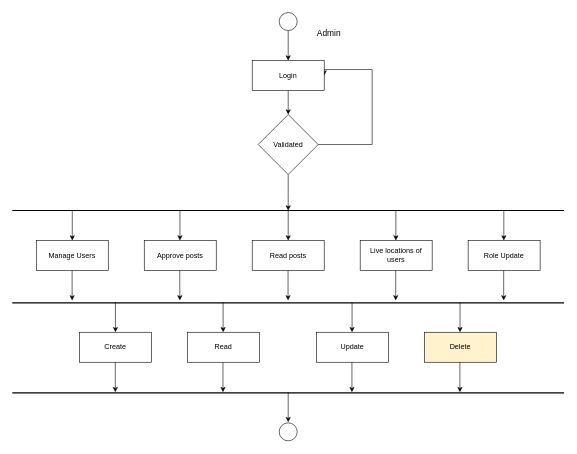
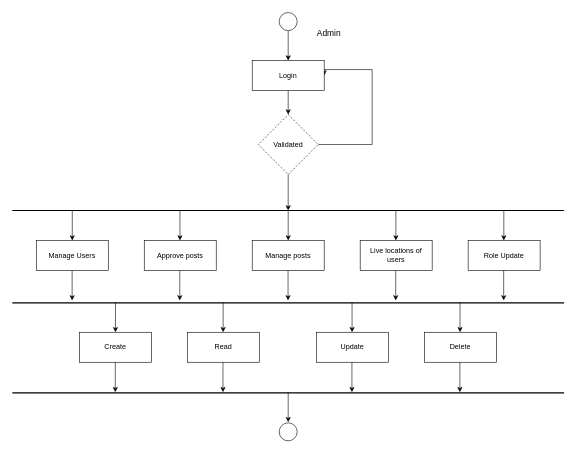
- <mxCell id="4" value="Validated" style="rhombus;whiteSpace=wrap;html=1;" parent="1" vertex="1"><mxGeometry x="430" y="190" width="100" height="100" as="geometry" /></mxCell>
+ <mxCell id="4" value="Validated" style="rhombus;whiteSpace=wrap;html=1;dashed=1;" parent="1" vertex="1"><mxGeometry x="430" y="190" width="100" height="100" as="geometry" /></mxCell>
- <mxCell id="8" value="Read posts" style="rounded=0;whiteSpace=wrap;html=1;" parent="1" vertex="1"><mxGeometry x="420" y="400" width="120" height="50" as="geometry" /></mxCell>
+ <mxCell id="8" value="Manage posts" style="rounded=0;whiteSpace=wrap;html=1;" parent="1" vertex="1"><mxGeometry x="420" y="400" width="120" height="50" as="geometry" /></mxCell>
- <mxCell id="31" value="Delete" style="rounded=0;whiteSpace=wrap;html=1;fillColor=#fff2cc;" vertex="1" parent="1"><mxGeometry x="707" y="553" width="120" height="50" as="geometry" /></mxCell>
+ <mxCell id="31" value="Delete" style="rounded=0;whiteSpace=wrap;html=1;" vertex="1" parent="1"><mxGeometry x="707" y="553" width="120" height="50" as="geometry" /></mxCell>
